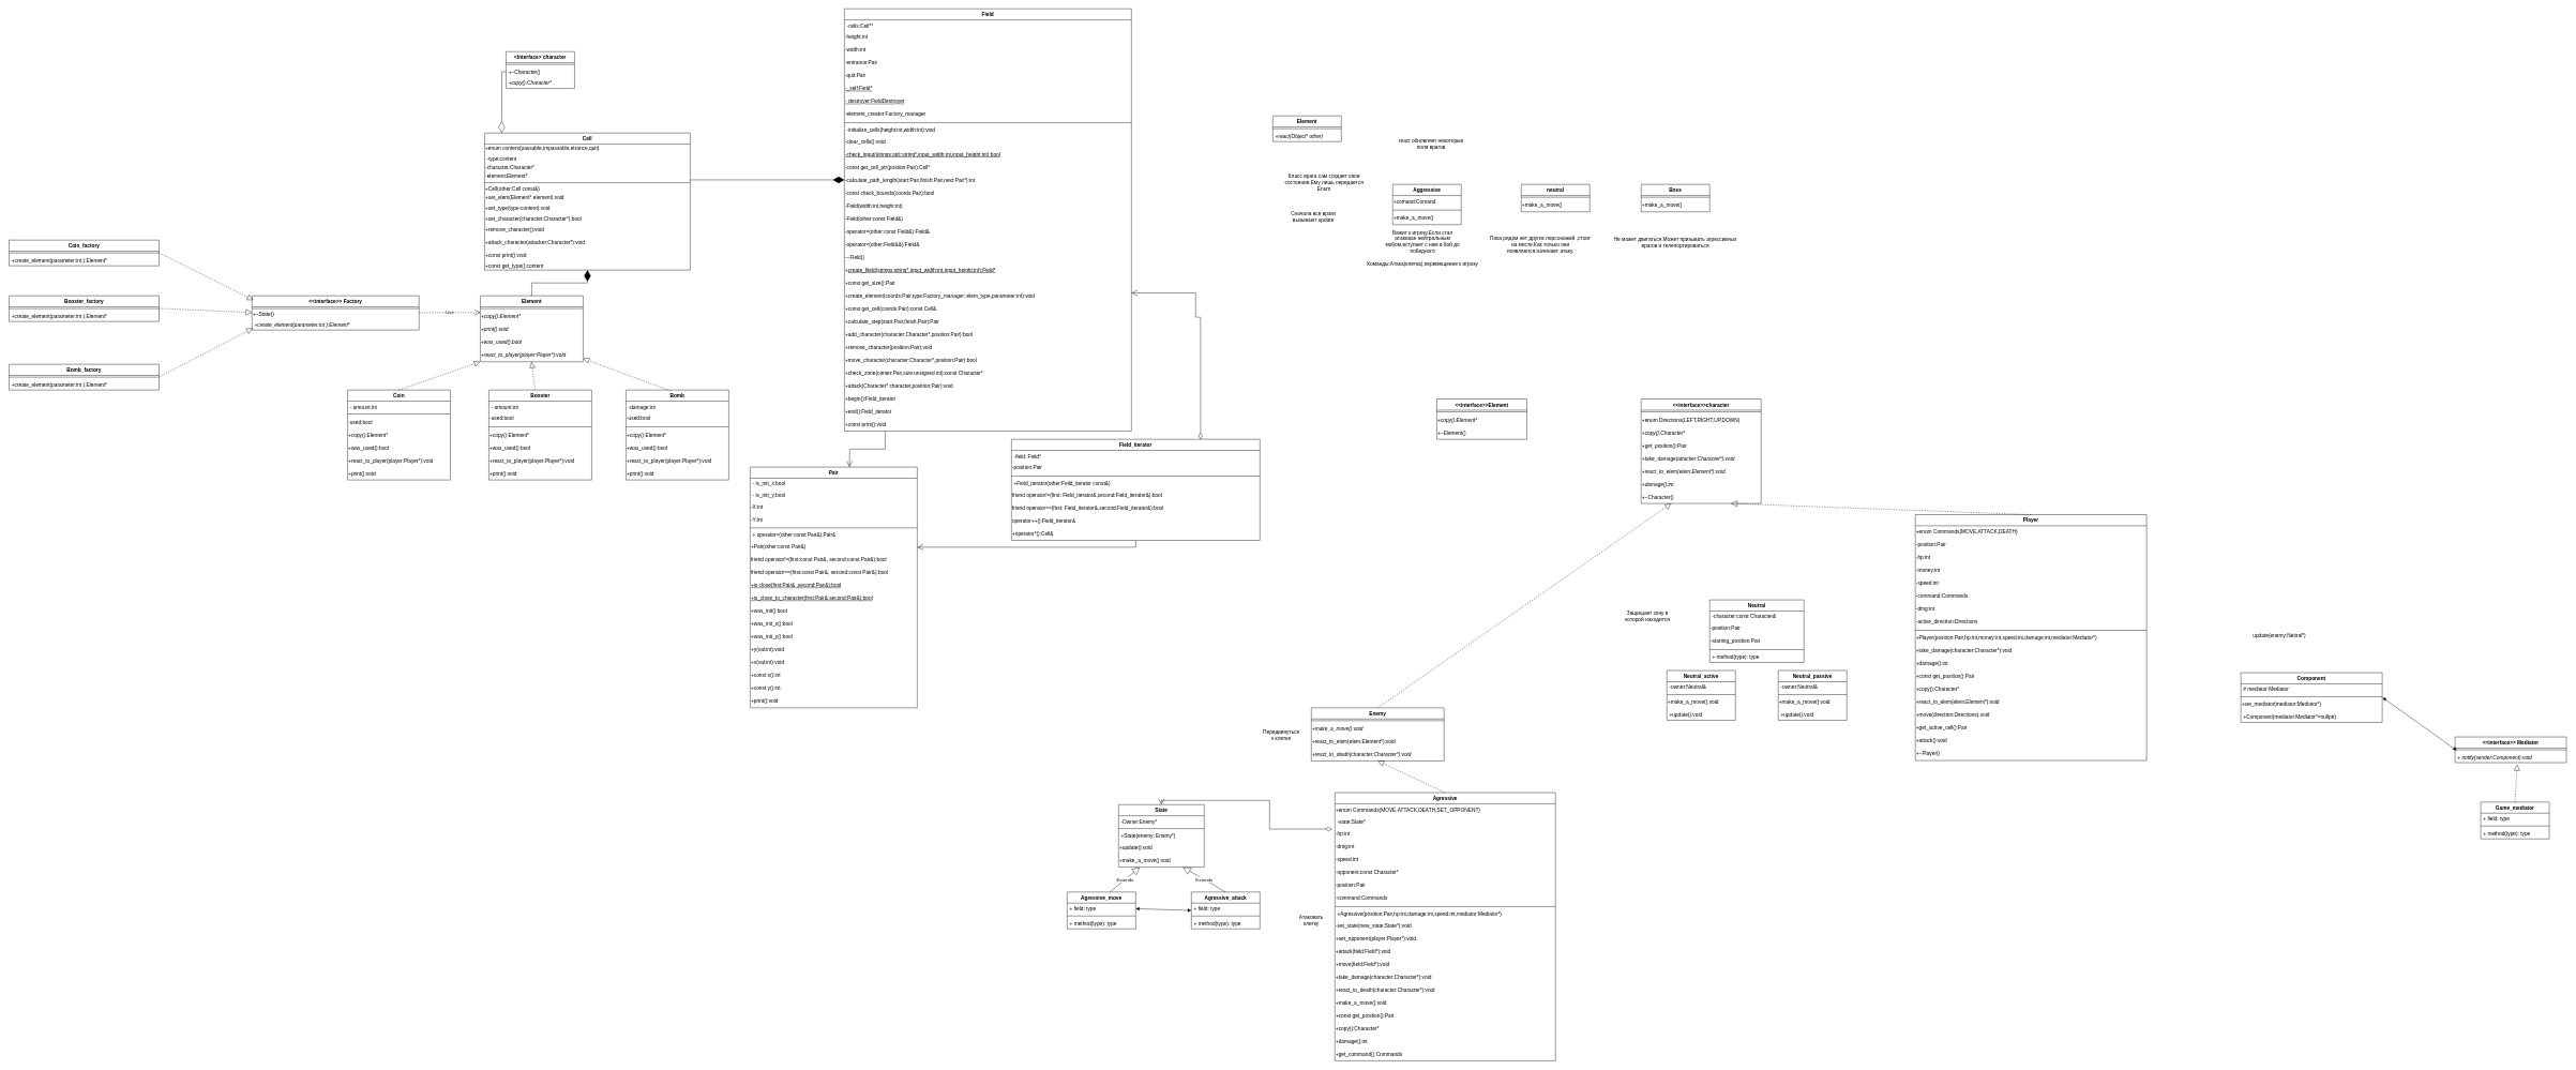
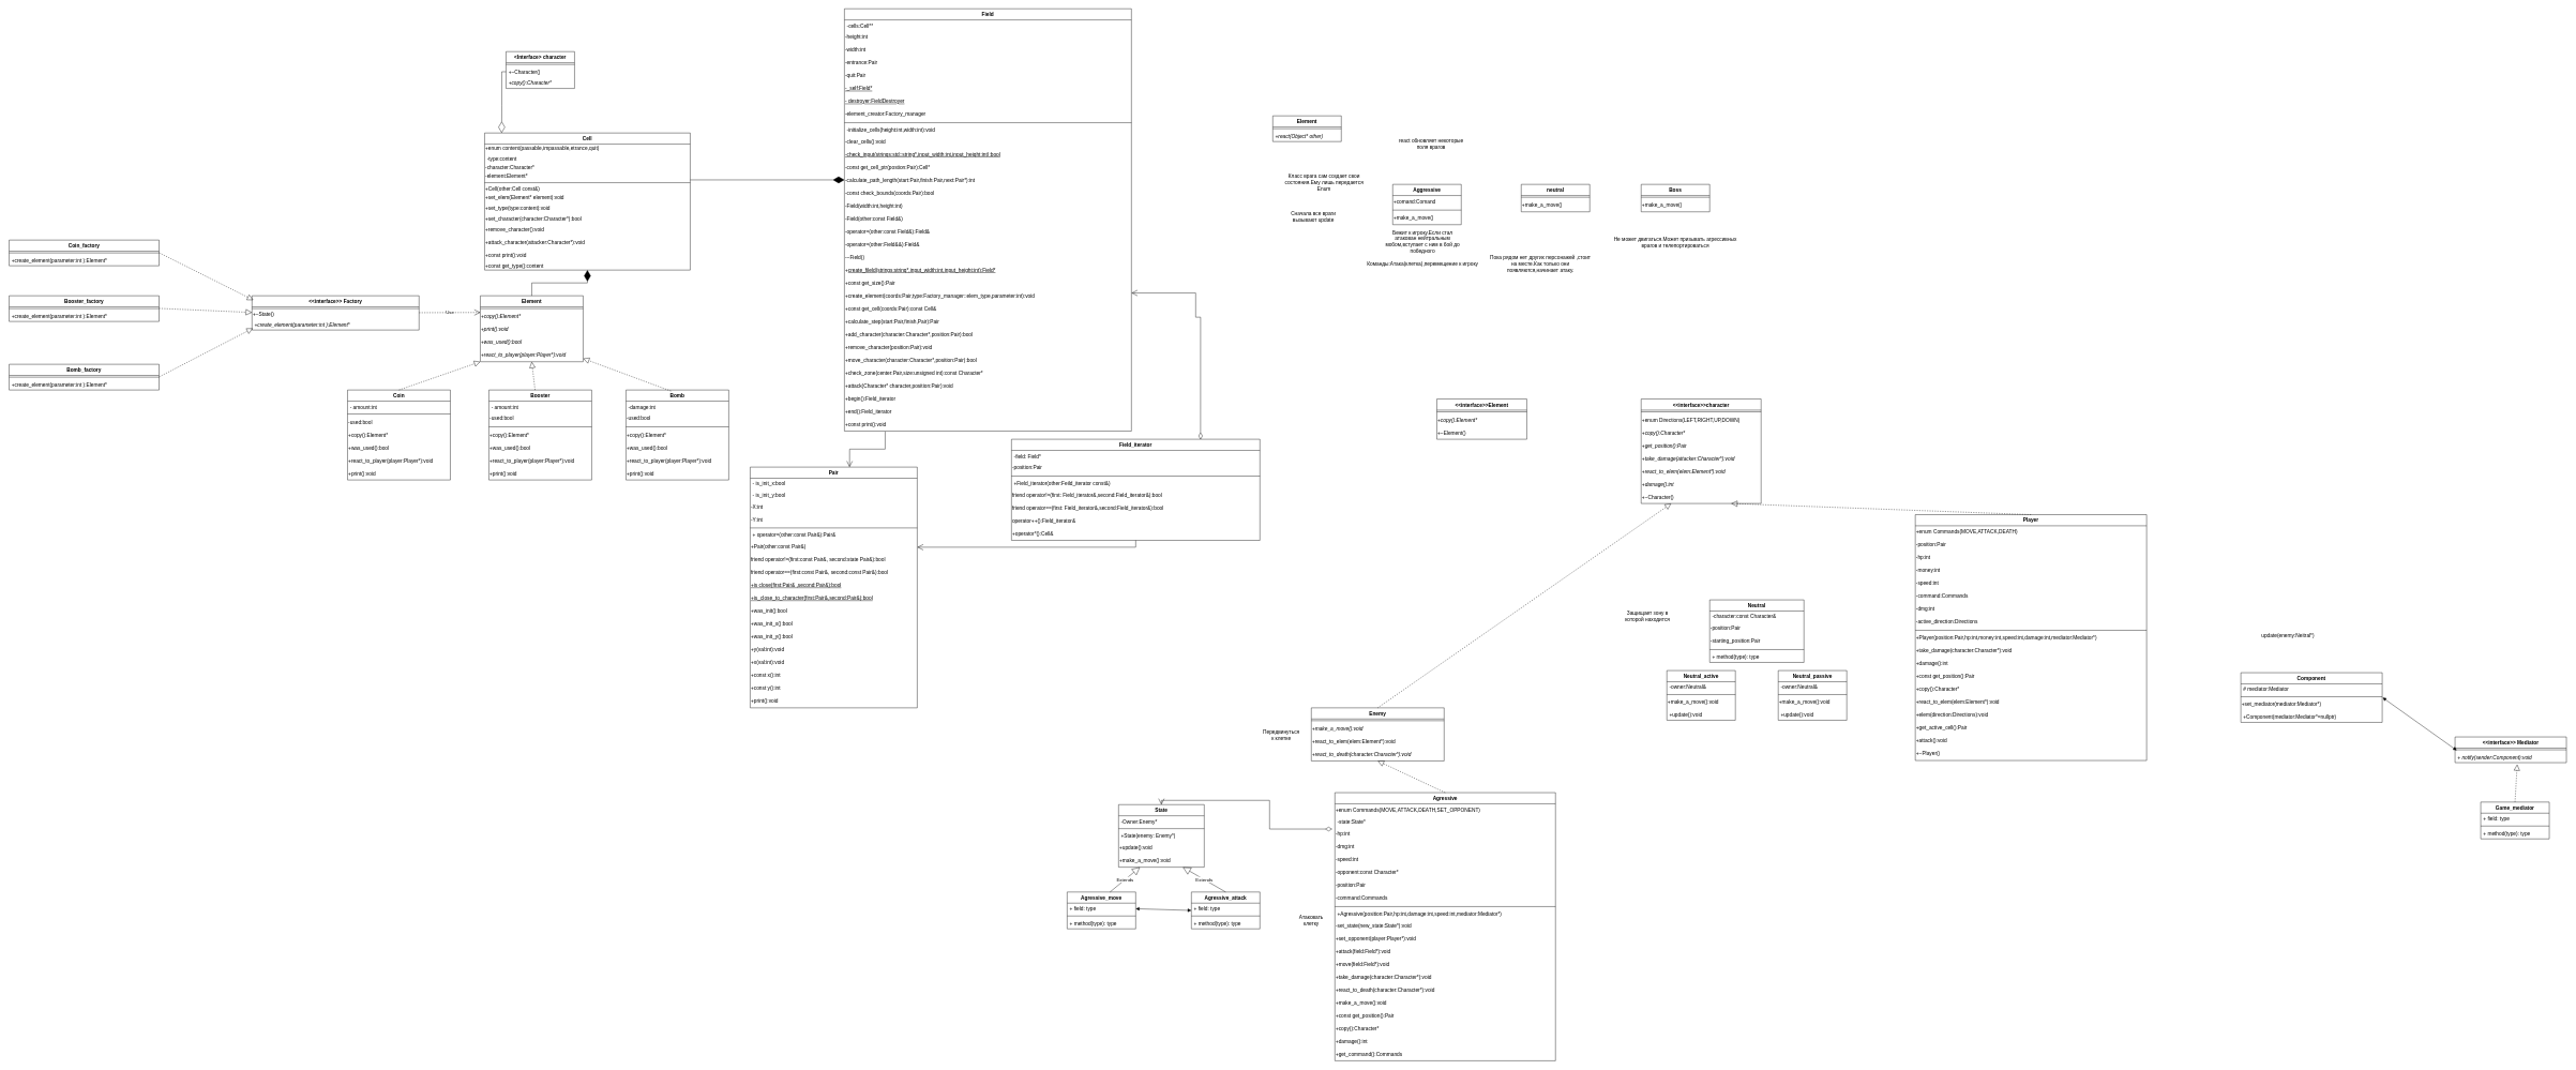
- <mxCell id="175" value="Пока рядом нет других персонажей ,стоит на месте.Как только они появляются,начинает атаку." style="text;html=1;strokeColor=none;fillColor=none;align=center;verticalAlign=middle;whiteSpace=wrap;rounded=0;" parent="1" vertex="1"><mxGeometry x="3470" y="530" width="250" height="80" as="geometry" /></mxCell>
+ <mxCell id="175" value="Пока рядом нет других персонажей ,стоит на месте.Как только они появляются,начинает атаку." style="text;html=1;strokeColor=none;fillColor=none;align=center;verticalAlign=middle;whiteSpace=wrap;rounded=0;" parent="1" vertex="1"><mxGeometry x="3470" y="575" width="250" height="80" as="geometry" /></mxCell>
- <mxCell id="120" value="friend operator!=(first:const Pair&amp;amp;, second:const Pair&amp;amp;):bool" style="text;html=1;strokeColor=none;fillColor=none;align=left;verticalAlign=middle;whiteSpace=wrap;rounded=0;" parent="112" vertex="1"><mxGeometry y="202" width="390" height="30" as="geometry" /></mxCell>
+ <mxCell id="120" value="friend operator!=(first:const Pair&amp;amp;, second:state Pair&amp;amp;):bool" style="text;html=1;strokeColor=none;fillColor=none;align=left;verticalAlign=middle;whiteSpace=wrap;rounded=0;" parent="112" vertex="1"><mxGeometry y="202" width="390" height="30" as="geometry" /></mxCell>
- <mxCell id="243" value="update(enemy:Neitral*)" style="text;html=1;strokeColor=none;fillColor=none;align=center;verticalAlign=middle;whiteSpace=wrap;rounded=0;" parent="1" vertex="1"><mxGeometry x="5240" y="1470" width="160" height="30" as="geometry" /></mxCell>
+ <mxCell id="243" value="update(enemy:Neitral*)" style="text;html=1;strokeColor=none;fillColor=none;align=center;verticalAlign=middle;whiteSpace=wrap;rounded=0;" parent="1" vertex="1"><mxGeometry x="5260" y="1470" width="160" height="30" as="geometry" /></mxCell>
- <mxCell id="155" value="+move(direction:Directions):void" style="text;html=1;strokeColor=none;fillColor=none;align=left;verticalAlign=middle;whiteSpace=wrap;rounded=0;" parent="139" vertex="1"><mxGeometry y="454" width="540" height="30" as="geometry" /></mxCell>
+ <mxCell id="155" value="+elem(direction:Directions):void" style="text;html=1;strokeColor=none;fillColor=none;align=left;verticalAlign=middle;whiteSpace=wrap;rounded=0;" parent="139" vertex="1"><mxGeometry y="454" width="540" height="30" as="geometry" /></mxCell>
